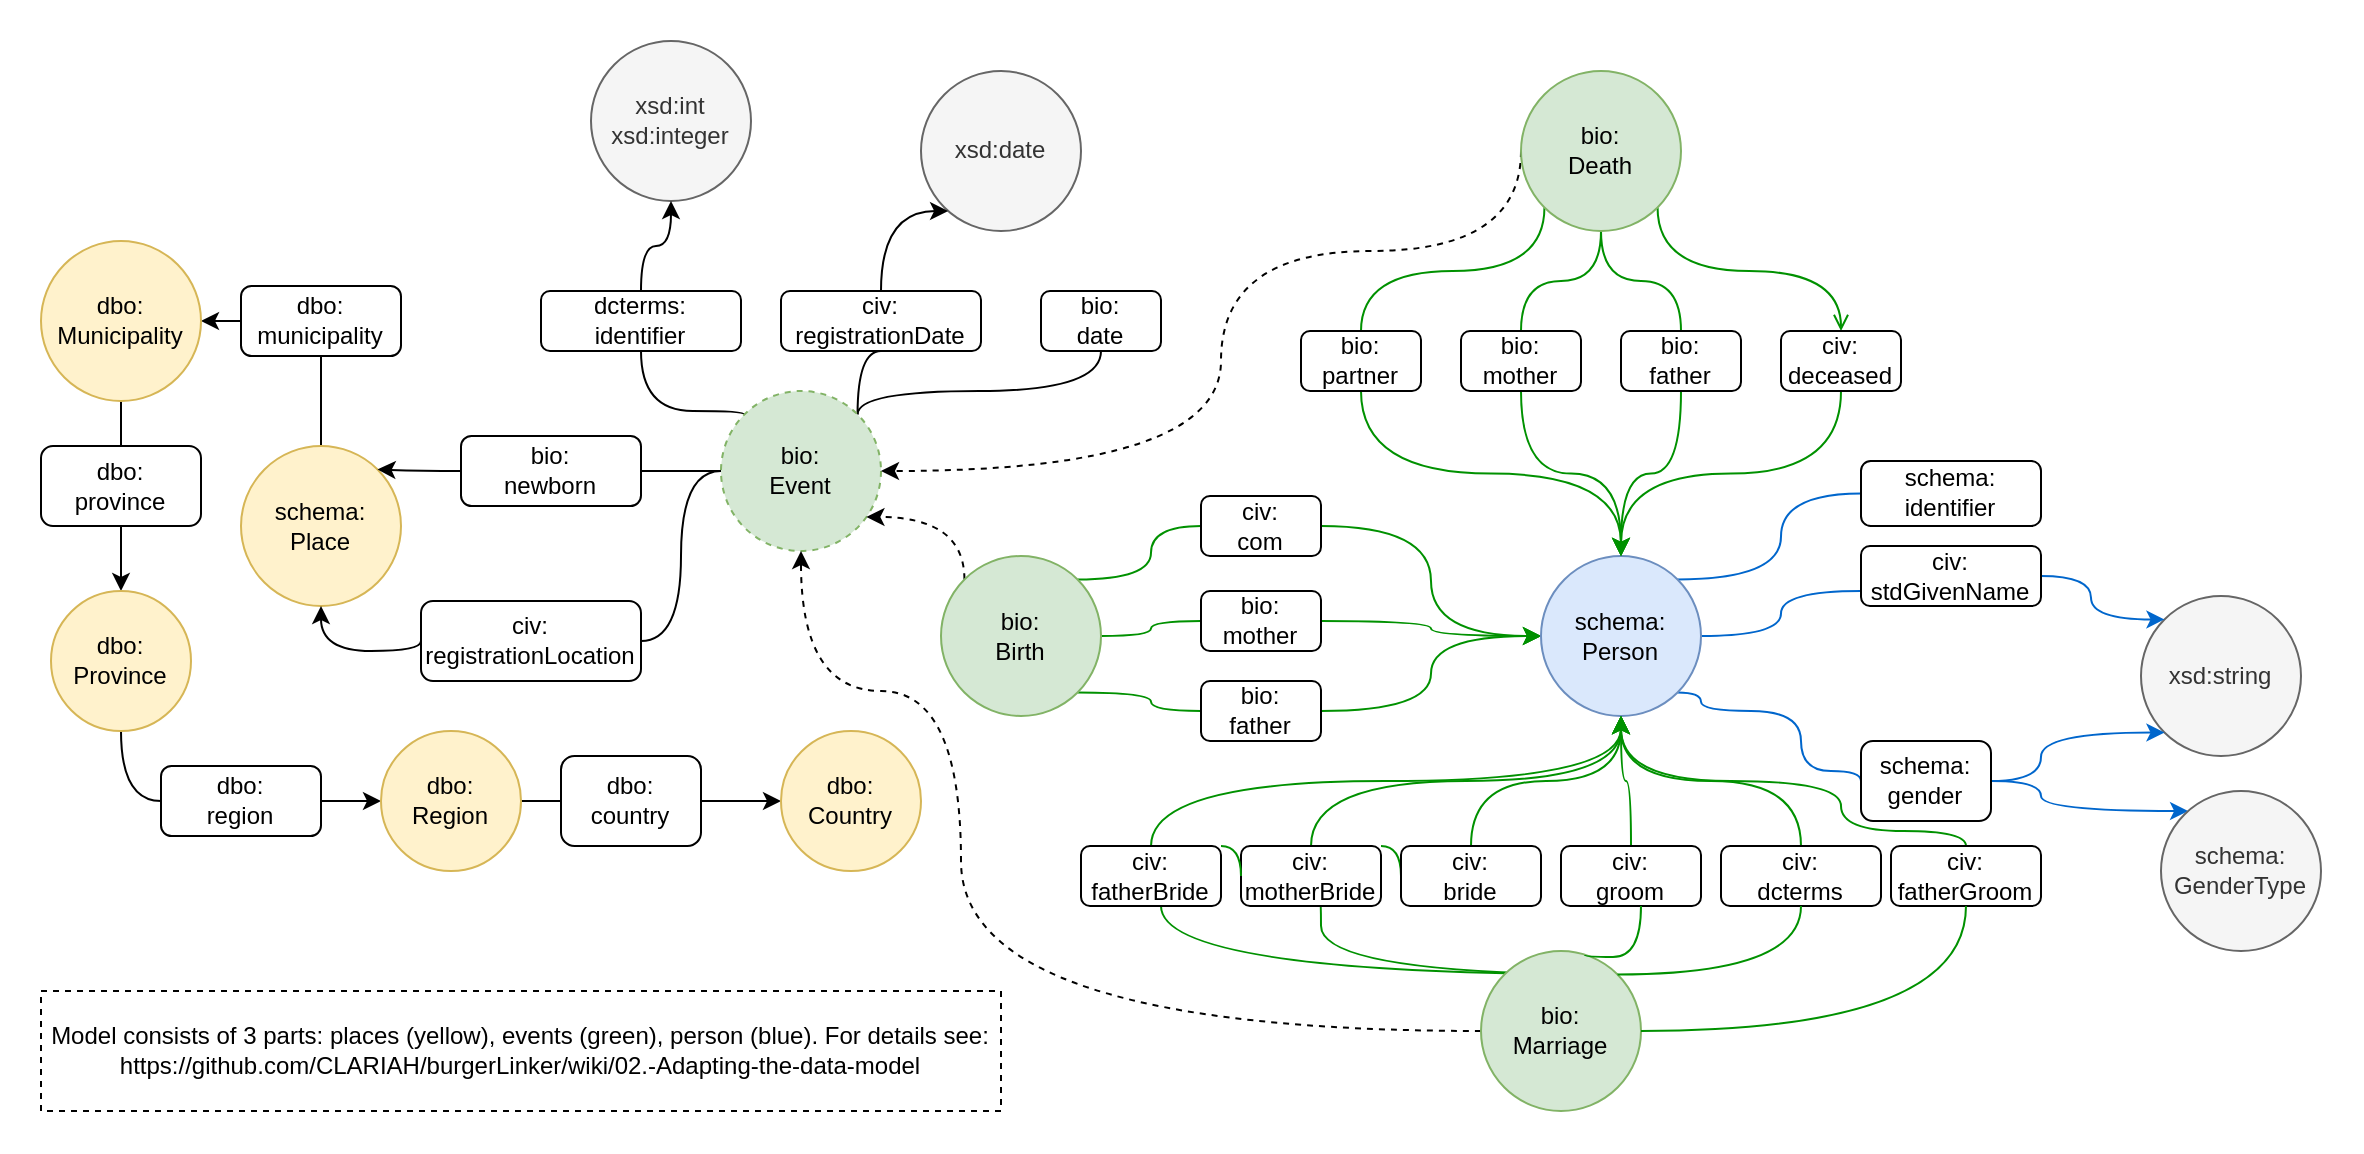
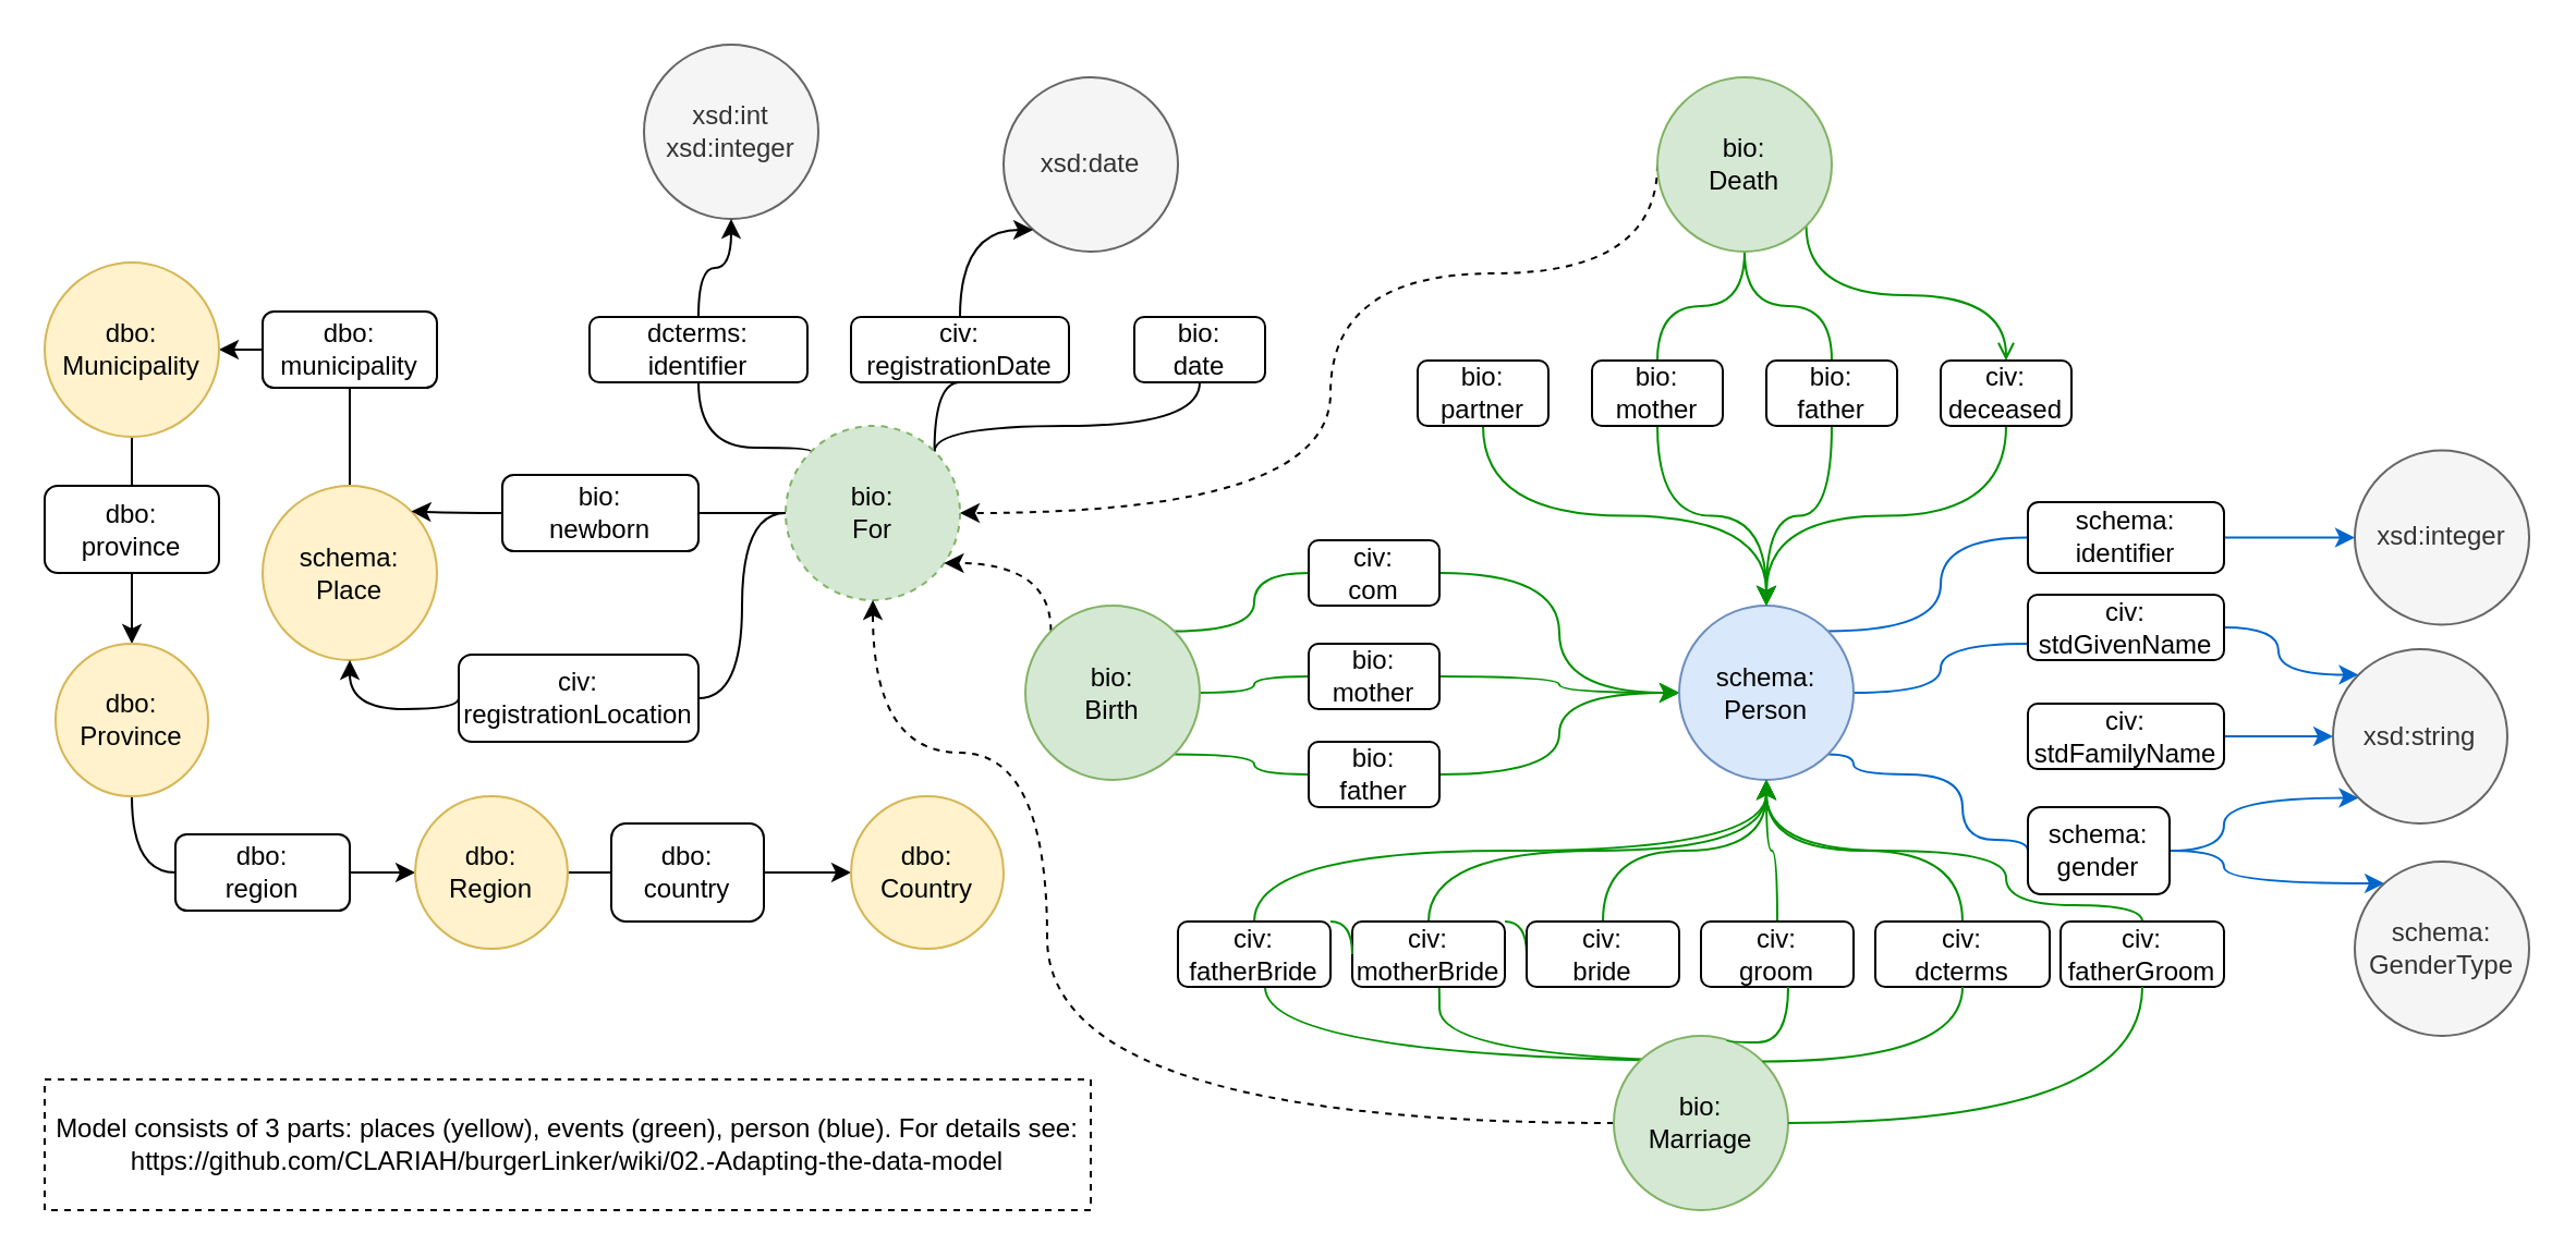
- <mxCell id="36" style="edgeStyle=orthogonalEdgeStyle;curved=1;orthogonalLoop=1;jettySize=auto;html=1;exitX=0;exitY=1;exitDx=0;exitDy=0;endArrow=none;endFill=0;strokeColor=#009100;" parent="1" source="40" target="67" edge="1"><mxGeometry relative="1" as="geometry"><Array as="points"><mxPoint x="772" y="135" /><mxPoint x="680" y="135" /></Array></mxGeometry></mxCell>
- <mxCell id="24" value="bio:&lt;br&gt;Event" style="ellipse;whiteSpace=wrap;html=1;aspect=fixed;fillColor=#d5e8d4;strokeColor=#82b366;dashed=1;" parent="1" vertex="1"><mxGeometry x="360" y="195" width="80" height="80" as="geometry" /></mxCell>
+ <mxCell id="24" value="bio:&lt;br&gt;For" style="ellipse;whiteSpace=wrap;html=1;aspect=fixed;fillColor=#d5e8d4;strokeColor=#82b366;dashed=1;" parent="1" vertex="1"><mxGeometry x="360" y="195" width="80" height="80" as="geometry" /></mxCell>
+ <mxCell id="88" style="edgeStyle=orthogonalEdgeStyle;curved=1;orthogonalLoop=1;jettySize=auto;html=1;entryX=0;entryY=0.5;entryDx=0;entryDy=0;endArrow=classic;endFill=1;strokeColor=#0066CC;" parent="1" source="89" target="79" edge="1"><mxGeometry relative="1" as="geometry"><mxPoint x="1020" y="222.5" as="sourcePoint" /></mxGeometry></mxCell>
+ <mxCell id="79" value="xsd:integer" style="ellipse;whiteSpace=wrap;html=1;aspect=fixed;fillColor=#f5f5f5;strokeColor=#666666;fontColor=#333333;" parent="1" vertex="1"><mxGeometry x="1080" y="206.25" width="80" height="80" as="geometry" /></mxCell>
+ <mxCell id="85" value="civ:&lt;br&gt;stdFamilyName" style="rounded=1;whiteSpace=wrap;html=1;" parent="1" vertex="1"><mxGeometry x="930" y="322.5" width="90" height="30" as="geometry" /></mxCell>
+ <mxCell id="84" style="edgeStyle=orthogonalEdgeStyle;curved=1;orthogonalLoop=1;jettySize=auto;html=1;exitX=1;exitY=0.5;exitDx=0;exitDy=0;entryX=0;entryY=0.5;entryDx=0;entryDy=0;endArrow=classic;endFill=1;strokeColor=#0066CC;" parent="1" source="85" target="80" edge="1"><mxGeometry relative="1" as="geometry" /></mxCell>
